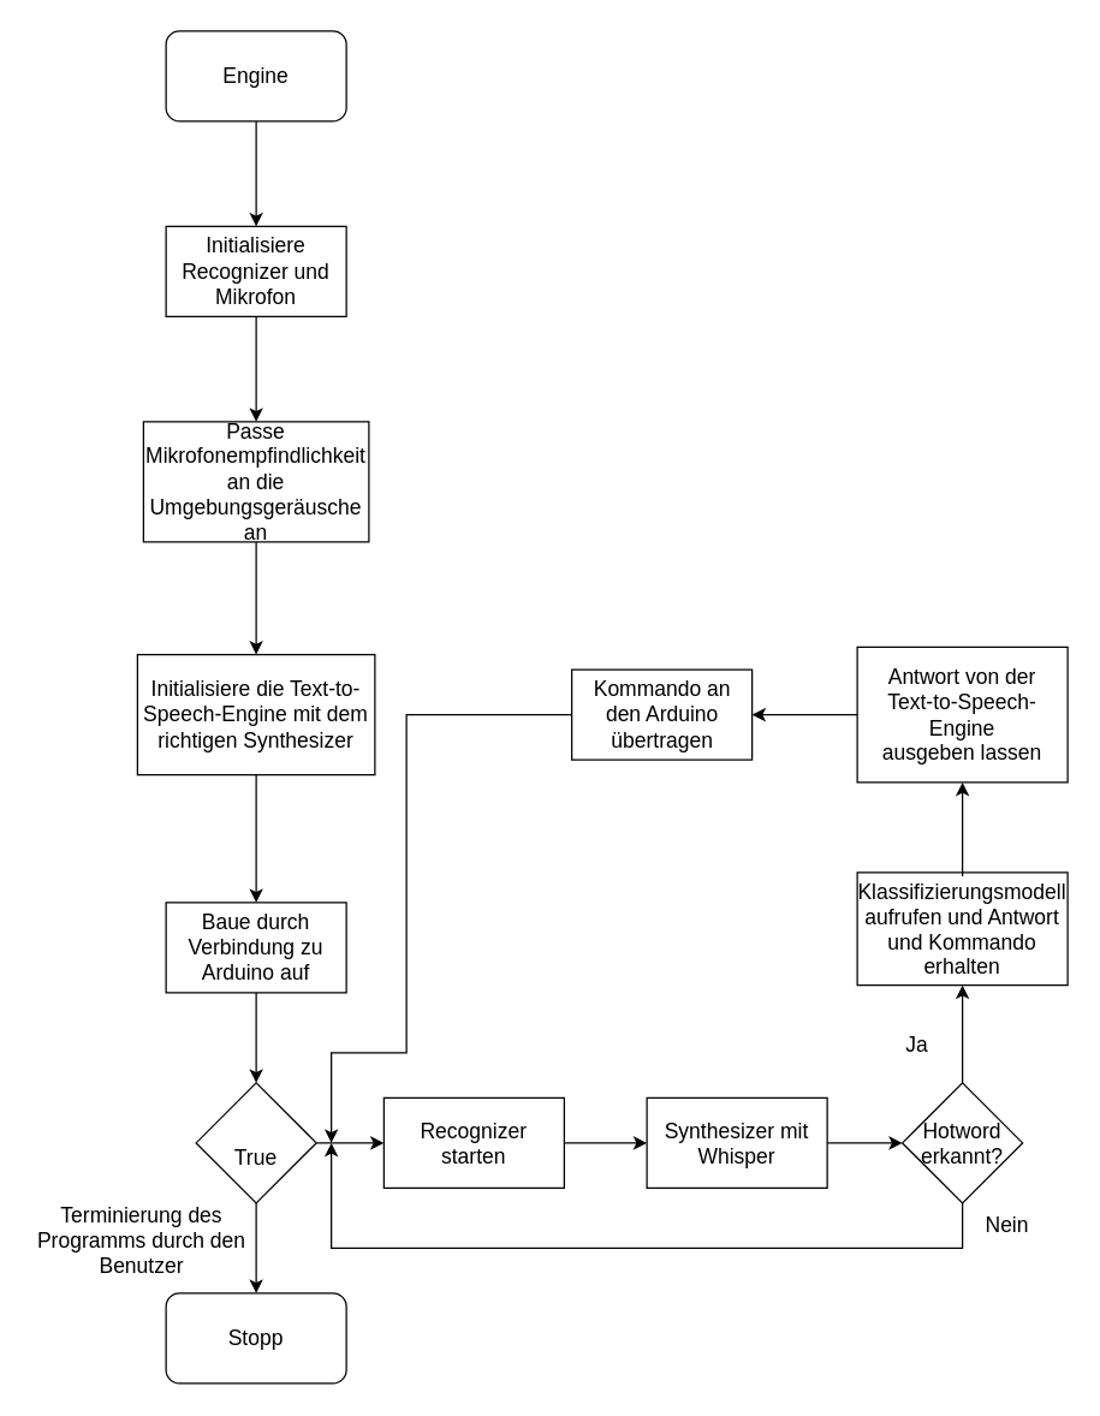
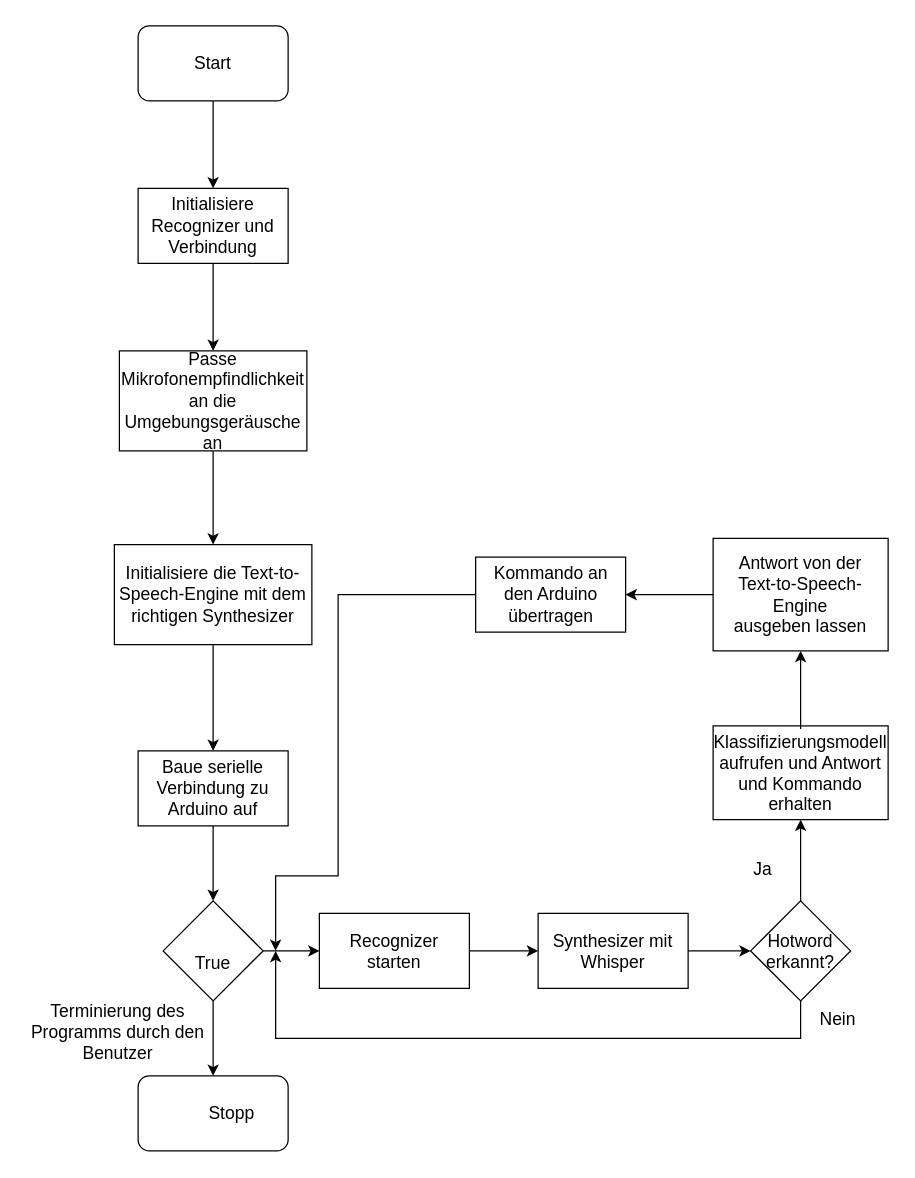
- <mxCell id="5" value="&lt;font style=&quot;font-size: 14px;&quot;&gt;Engine&lt;/font&gt;" style="text;html=1;strokeColor=none;fillColor=none;align=center;verticalAlign=middle;whiteSpace=wrap;rounded=0;" vertex="1" parent="1"><mxGeometry x="140" y="35" width="60" height="30" as="geometry" /></mxCell>
+ <mxCell id="5" value="&lt;font style=&quot;font-size: 14px;&quot;&gt;Start&lt;/font&gt;" style="text;html=1;strokeColor=none;fillColor=none;align=center;verticalAlign=middle;whiteSpace=wrap;rounded=0;" vertex="1" parent="1"><mxGeometry x="140" y="35" width="60" height="30" as="geometry" /></mxCell>
- <mxCell id="7" value="&lt;font style=&quot;font-size: 14px;&quot;&gt;Initialisiere Recognizer und Mikrofon&lt;/font&gt;" style="text;html=1;strokeColor=none;fillColor=none;align=center;verticalAlign=middle;whiteSpace=wrap;rounded=0;" vertex="1" parent="1"><mxGeometry x="100" y="140" width="140" height="80" as="geometry" /></mxCell>
+ <mxCell id="7" value="&lt;font style=&quot;font-size: 14px;&quot;&gt;Initialisiere Recognizer und Verbindung&lt;/font&gt;" style="text;html=1;strokeColor=none;fillColor=none;align=center;verticalAlign=middle;whiteSpace=wrap;rounded=0;" vertex="1" parent="1"><mxGeometry x="100" y="140" width="140" height="80" as="geometry" /></mxCell>
- <mxCell id="16" value="&lt;font style=&quot;font-size: 14px;&quot;&gt;Baue durch Verbindung zu Arduino auf&lt;/font&gt;" style="text;html=1;strokeColor=none;fillColor=none;align=center;verticalAlign=middle;whiteSpace=wrap;rounded=0;" vertex="1" parent="1"><mxGeometry x="110" y="605" width="120" height="50" as="geometry" /></mxCell>
+ <mxCell id="16" value="&lt;font style=&quot;font-size: 14px;&quot;&gt;Baue serielle Verbindung zu Arduino auf&lt;/font&gt;" style="text;html=1;strokeColor=none;fillColor=none;align=center;verticalAlign=middle;whiteSpace=wrap;rounded=0;" vertex="1" parent="1"><mxGeometry x="110" y="605" width="120" height="50" as="geometry" /></mxCell>
- <mxCell id="21" value="&lt;font style=&quot;font-size: 14px;&quot;&gt;Stopp&lt;/font&gt;" style="text;html=1;strokeColor=none;fillColor=none;align=center;verticalAlign=middle;whiteSpace=wrap;rounded=0;" vertex="1" parent="1"><mxGeometry x="140" y="875" width="60" height="30" as="geometry" /></mxCell>
+ <mxCell id="21" value="&lt;font style=&quot;font-size: 14px;&quot;&gt;Stopp&lt;/font&gt;" style="text;html=1;strokeColor=none;fillColor=none;align=center;verticalAlign=middle;whiteSpace=wrap;rounded=0;" vertex="1" parent="1"><mxGeometry x="155" y="875" width="60" height="30" as="geometry" /></mxCell>
